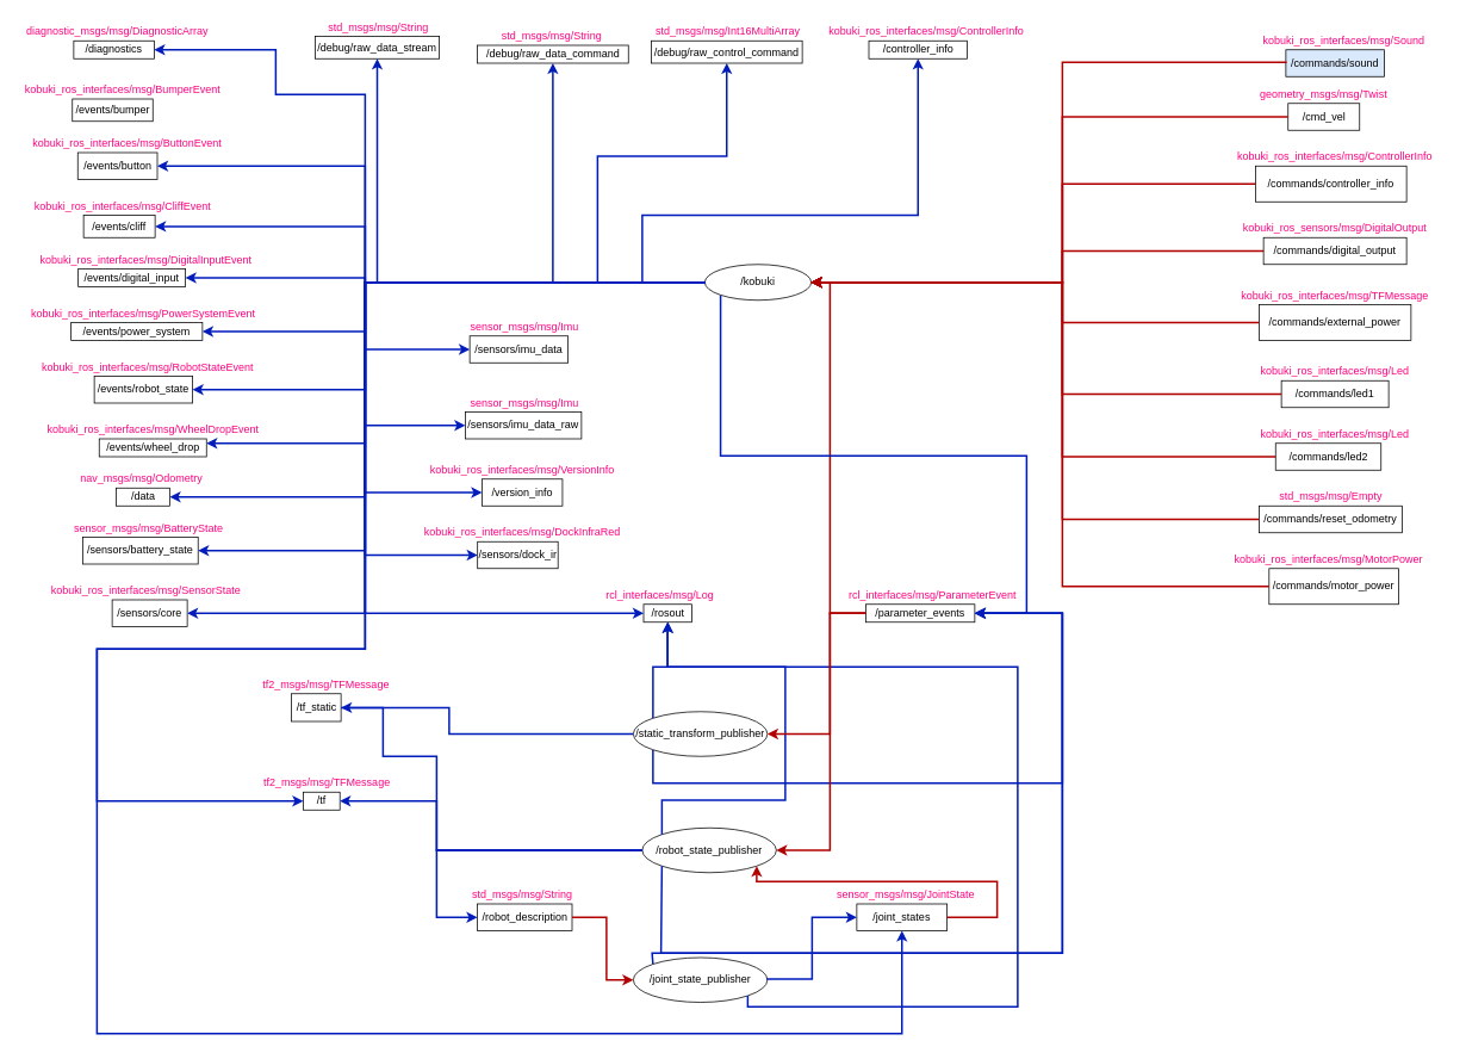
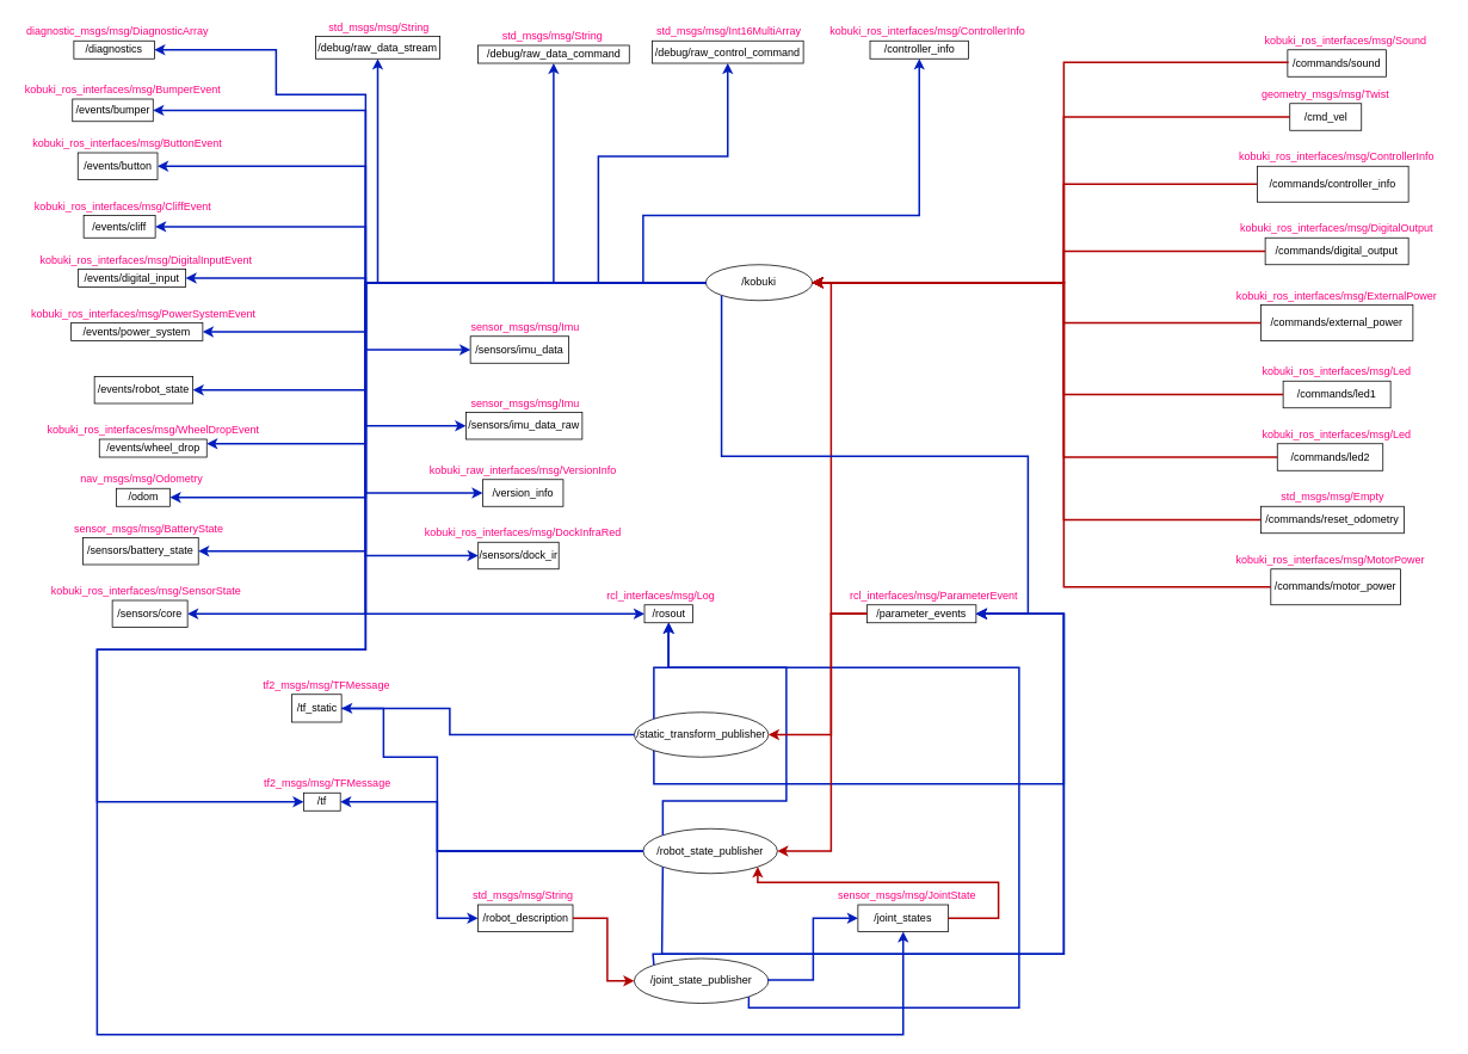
- <mxCell id="28" value="/commands/sound" style="rounded=0;whiteSpace=wrap;html=1;fillColor=#dae8fc;" vertex="1" parent="1"><mxGeometry x="1438" y="55" width="110" height="30" as="geometry" /></mxCell>
+ <mxCell id="28" value="/commands/sound" style="rounded=0;whiteSpace=wrap;html=1;" vertex="1" parent="1"><mxGeometry x="1438" y="55" width="110" height="30" as="geometry" /></mxCell>
+ <mxCell id="111" style="edgeStyle=orthogonalEdgeStyle;curved=0;rounded=0;orthogonalLoop=1;jettySize=auto;html=1;strokeWidth=2;fillColor=#0050ef;strokeColor=#001DBC;entryX=1;entryY=0.5;entryDx=0;entryDy=0;exitX=0;exitY=0.5;exitDx=0;exitDy=0;" edge="1" parent="1" source="19" target="65"><mxGeometry relative="1" as="geometry"><mxPoint x="498" y="135" as="targetPoint" /><Array as="points"><mxPoint x="408" y="315" /><mxPoint x="408" y="123" /></Array><mxPoint x="781.5" y="135" as="sourcePoint" /></mxGeometry></mxCell>
- <mxCell id="36" value="kobuki_ros_sensors/msg/DigitalOutput" style="text;html=1;strokeColor=none;fillColor=none;align=center;verticalAlign=middle;whiteSpace=wrap;rounded=0;fontColor=#FF0080;" vertex="1" parent="1"><mxGeometry x="1378" y="245" width="230" height="20" as="geometry" /></mxCell>
+ <mxCell id="36" value="kobuki_ros_interfaces/msg/DigitalOutput" style="text;html=1;strokeColor=none;fillColor=none;align=center;verticalAlign=middle;whiteSpace=wrap;rounded=0;fontColor=#FF0080;" vertex="1" parent="1"><mxGeometry x="1378" y="245" width="230" height="20" as="geometry" /></mxCell>
- <mxCell id="34" value="kobuki_ros_interfaces/msg/TFMessage" style="text;html=1;strokeColor=none;fillColor=none;align=center;verticalAlign=middle;whiteSpace=wrap;rounded=0;fontColor=#FF0080;" vertex="1" parent="1"><mxGeometry x="1368" y="320" width="250" height="20" as="geometry" /></mxCell>
+ <mxCell id="34" value="kobuki_ros_interfaces/msg/ExternalPower" style="text;html=1;strokeColor=none;fillColor=none;align=center;verticalAlign=middle;whiteSpace=wrap;rounded=0;fontColor=#FF0080;" vertex="1" parent="1"><mxGeometry x="1368" y="320" width="250" height="20" as="geometry" /></mxCell>
- <mxCell id="82" value="kobuki_ros_interfaces/msg/RobotStateEvent" style="text;html=1;strokeColor=none;fillColor=none;align=center;verticalAlign=middle;whiteSpace=wrap;rounded=0;fontColor=#FF0080;" vertex="1" parent="1"><mxGeometry x="35" y="400" width="260" height="20" as="geometry" /></mxCell>
- <mxCell id="97" value="kobuki_ros_interfaces/msg/VersionInfo" style="text;html=1;strokeColor=none;fillColor=none;align=center;verticalAlign=middle;whiteSpace=wrap;rounded=0;fontColor=#FF0080;" vertex="1" parent="1"><mxGeometry x="471.75" y="515" width="224" height="20" as="geometry" /></mxCell>
+ <mxCell id="97" value="kobuki_raw_interfaces/msg/VersionInfo" style="text;html=1;strokeColor=none;fillColor=none;align=center;verticalAlign=middle;whiteSpace=wrap;rounded=0;fontColor=#FF0080;" vertex="1" parent="1"><mxGeometry x="471.75" y="515" width="224" height="20" as="geometry" /></mxCell>
- <mxCell id="84" value="/data" style="rounded=0;whiteSpace=wrap;html=1;" vertex="1" parent="1"><mxGeometry x="129.5" y="545" width="60" height="20" as="geometry" /></mxCell>
+ <mxCell id="84" value="/odom" style="rounded=0;whiteSpace=wrap;html=1;" vertex="1" parent="1"><mxGeometry x="129.5" y="545" width="60" height="20" as="geometry" /></mxCell>
